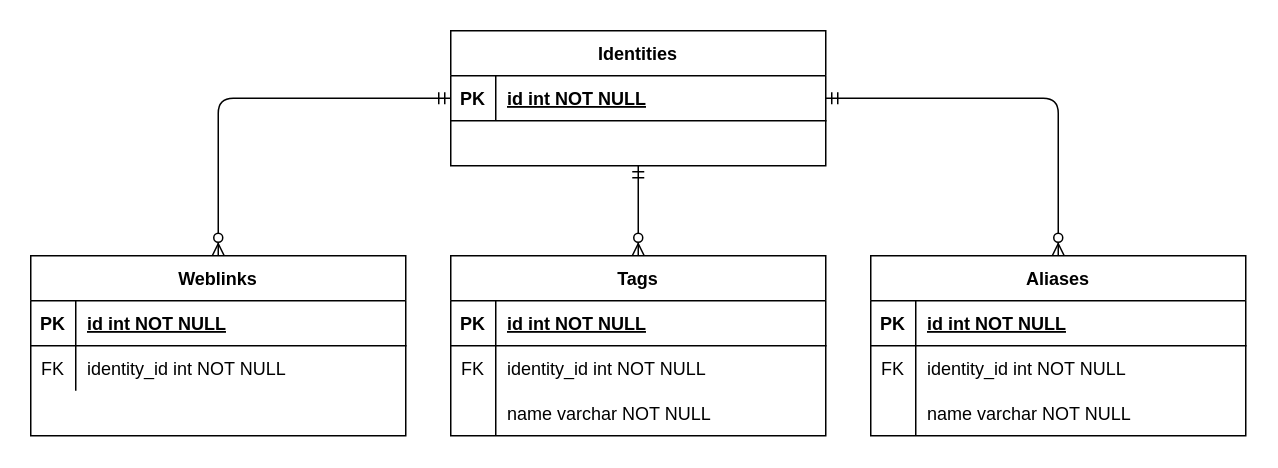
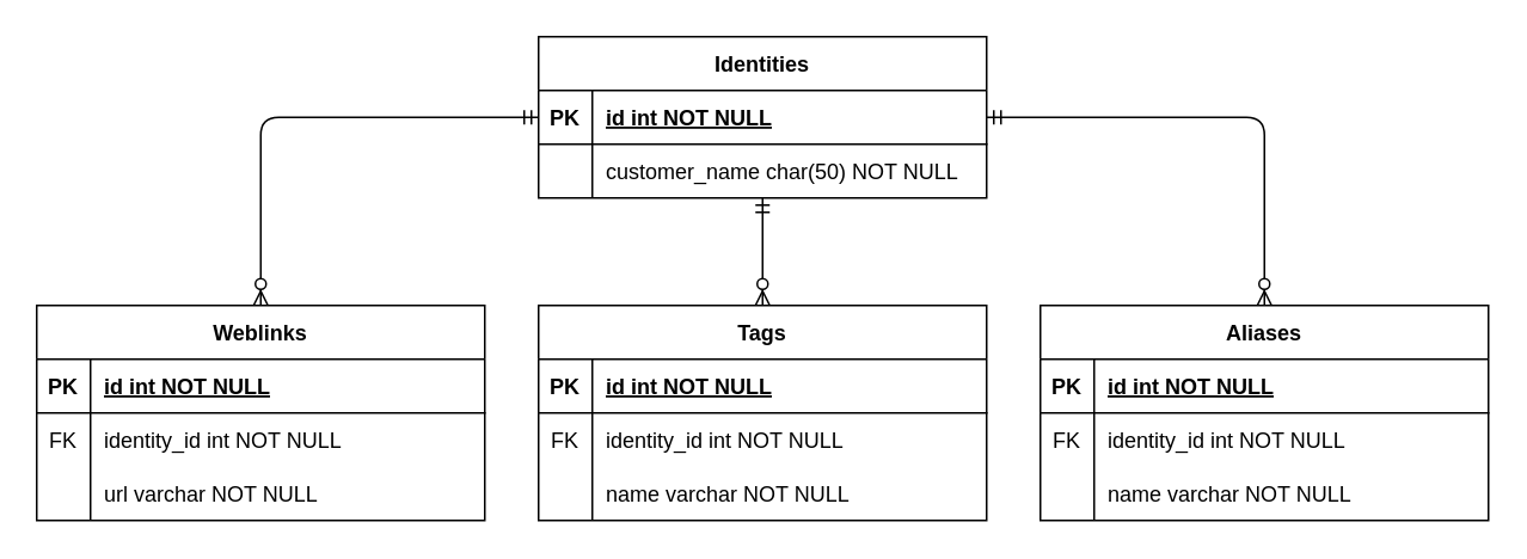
+ <mxCell id="18" value="customer_name char(50) NOT NULL" style="shape=partialRectangle;overflow=hidden;connectable=0;fillColor=none;top=0;left=0;bottom=0;right=0;align=left;spacingLeft=6;" parent="16" vertex="1"><mxGeometry x="30" width="220" height="30" as="geometry" /></mxCell>
+ <mxCell id="38" value="url varchar NOT NULL" style="shape=partialRectangle;overflow=hidden;connectable=0;fillColor=none;top=0;left=0;bottom=0;right=0;align=left;spacingLeft=6;" parent="36" vertex="1"><mxGeometry x="30" width="220" height="30" as="geometry" /></mxCell>
